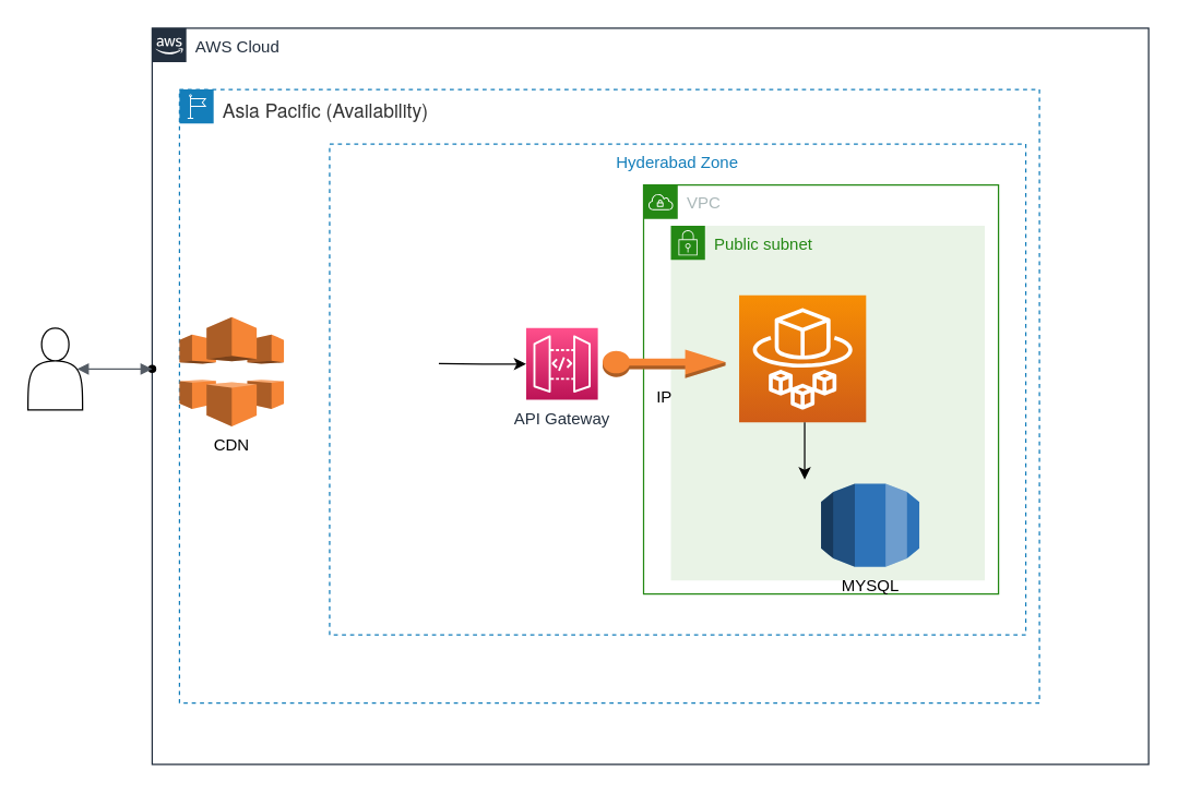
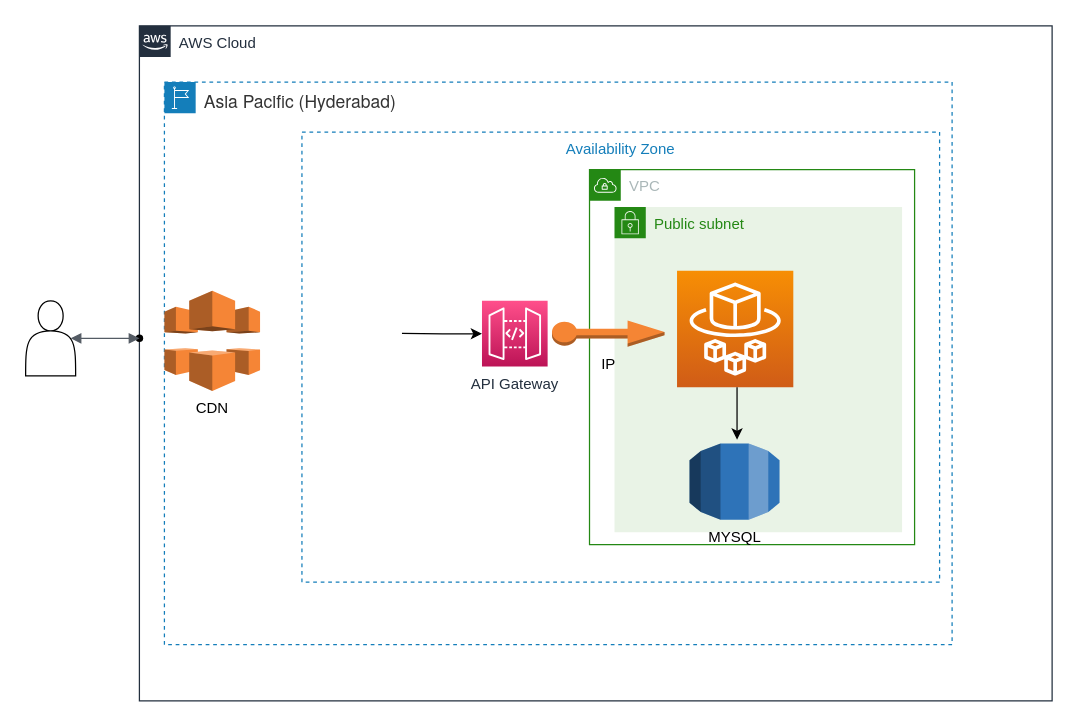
- <mxCell id="3" value="&lt;span style=&quot;box-sizing: border-box; font-family: AmazonEmberBold, &amp;quot;Helvetica Neue Bold&amp;quot;, &amp;quot;Helvetica Neue&amp;quot;, Helvetica, Arial, sans-serif; color: rgb(51, 51, 51); font-size: 14px;&quot;&gt;Asia Pacific (Availability)&lt;/span&gt;" style="points=[[0,0],[0.25,0],[0.5,0],[0.75,0],[1,0],[1,0.25],[1,0.5],[1,0.75],[1,1],[0.75,1],[0.5,1],[0.25,1],[0,1],[0,0.75],[0,0.5],[0,0.25]];outlineConnect=0;gradientColor=none;html=1;whiteSpace=wrap;fontSize=12;fontStyle=0;container=1;pointerEvents=0;collapsible=0;recursiveResize=0;shape=mxgraph.aws4.group;grIcon=mxgraph.aws4.group_region;strokeColor=#147EBA;fillColor=none;verticalAlign=top;align=left;spacingLeft=30;fontColor=#147EBA;dashed=1;" parent="2" vertex="1"><mxGeometry x="20" y="45" width="630" height="450" as="geometry" /></mxCell>
+ <mxCell id="3" value="&lt;span style=&quot;box-sizing: border-box; font-family: AmazonEmberBold, &amp;quot;Helvetica Neue Bold&amp;quot;, &amp;quot;Helvetica Neue&amp;quot;, Helvetica, Arial, sans-serif; color: rgb(51, 51, 51); font-size: 14px;&quot;&gt;Asia Pacific (Hyderabad)&lt;/span&gt;" style="points=[[0,0],[0.25,0],[0.5,0],[0.75,0],[1,0],[1,0.25],[1,0.5],[1,0.75],[1,1],[0.75,1],[0.5,1],[0.25,1],[0,1],[0,0.75],[0,0.5],[0,0.25]];outlineConnect=0;gradientColor=none;html=1;whiteSpace=wrap;fontSize=12;fontStyle=0;container=1;pointerEvents=0;collapsible=0;recursiveResize=0;shape=mxgraph.aws4.group;grIcon=mxgraph.aws4.group_region;strokeColor=#147EBA;fillColor=none;verticalAlign=top;align=left;spacingLeft=30;fontColor=#147EBA;dashed=1;" parent="2" vertex="1"><mxGeometry x="20" y="45" width="630" height="450" as="geometry" /></mxCell>
- <mxCell id="5" value="Hyderabad Zone" style="fillColor=none;strokeColor=#147EBA;dashed=1;verticalAlign=top;fontStyle=0;fontColor=#147EBA;" parent="3" vertex="1"><mxGeometry x="110" y="40" width="510" height="360" as="geometry" /></mxCell>
+ <mxCell id="5" value="Availability Zone" style="fillColor=none;strokeColor=#147EBA;dashed=1;verticalAlign=top;fontStyle=0;fontColor=#147EBA;" parent="3" vertex="1"><mxGeometry x="110" y="40" width="510" height="360" as="geometry" /></mxCell>
- <mxCell id="13" value="MYSQL" style="outlineConnect=0;dashed=0;verticalLabelPosition=bottom;verticalAlign=top;align=center;html=1;shape=mxgraph.aws3.rds;fillColor=#2E73B8;gradientColor=none;" vertex="1" parent="3"><mxGeometry x="470" y="289" width="72" height="61" as="geometry" /></mxCell>
+ <mxCell id="13" value="MYSQL" style="outlineConnect=0;dashed=0;verticalLabelPosition=bottom;verticalAlign=top;align=center;html=1;shape=mxgraph.aws3.rds;fillColor=#2E73B8;gradientColor=none;" vertex="1" parent="3"><mxGeometry x="420" y="289" width="72" height="61" as="geometry" /></mxCell>
